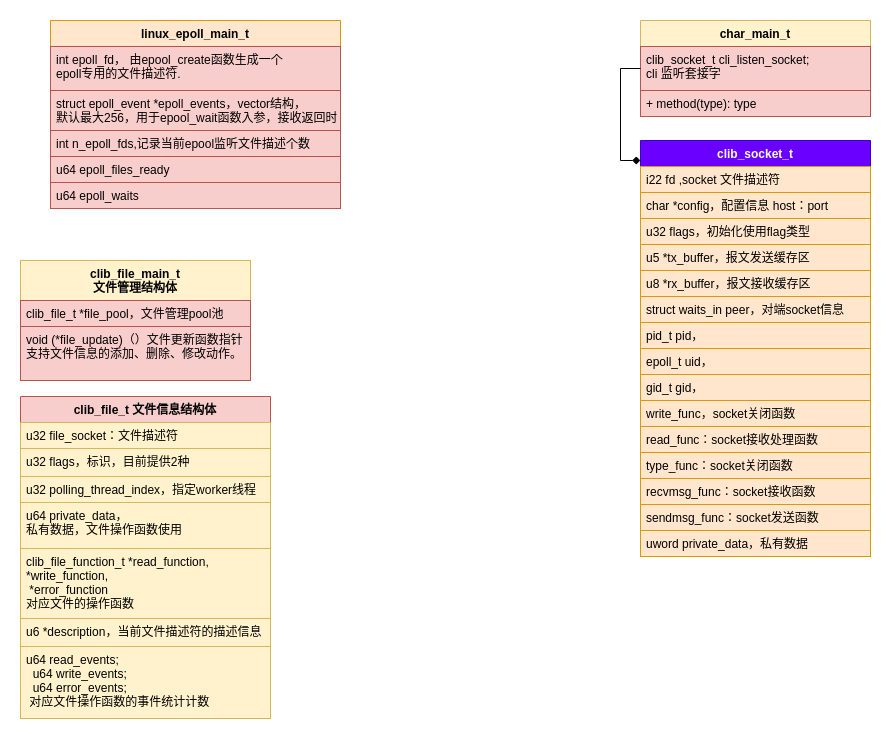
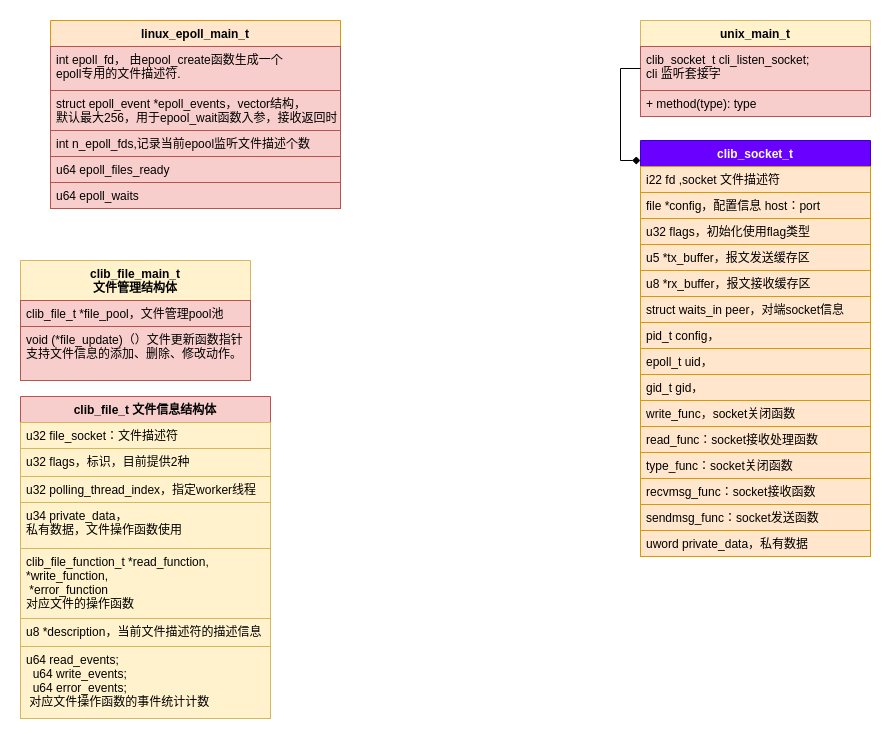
- <mxCell id="35" value="char_main_t" style="swimlane;fontStyle=1;align=center;verticalAlign=top;childLayout=stackLayout;horizontal=1;startSize=26;horizontalStack=0;resizeParent=1;resizeParentMax=0;resizeLast=0;collapsible=1;marginBottom=0;strokeColor=#d6b656;fillColor=#fff2cc;" vertex="1" parent="1"><mxGeometry x="640" y="20" width="230" height="96" as="geometry" /></mxCell>
+ <mxCell id="35" value="unix_main_t" style="swimlane;fontStyle=1;align=center;verticalAlign=top;childLayout=stackLayout;horizontal=1;startSize=26;horizontalStack=0;resizeParent=1;resizeParentMax=0;resizeLast=0;collapsible=1;marginBottom=0;strokeColor=#d6b656;fillColor=#fff2cc;" vertex="1" parent="1"><mxGeometry x="640" y="20" width="230" height="96" as="geometry" /></mxCell>
- <mxCell id="4" value="char *config，配置信息 host：port" style="text;strokeColor=#d79b00;fillColor=#ffe6cc;align=left;verticalAlign=top;spacingLeft=4;spacingRight=4;overflow=hidden;rotatable=0;points=[[0,0.5],[1,0.5]];portConstraint=eastwest;" parent="2" vertex="1"><mxGeometry y="52" width="230" height="26" as="geometry" /></mxCell>
+ <mxCell id="4" value="file *config，配置信息 host：port" style="text;strokeColor=#d79b00;fillColor=#ffe6cc;align=left;verticalAlign=top;spacingLeft=4;spacingRight=4;overflow=hidden;rotatable=0;points=[[0,0.5],[1,0.5]];portConstraint=eastwest;" parent="2" vertex="1"><mxGeometry y="52" width="230" height="26" as="geometry" /></mxCell>
- <mxCell id="9" value="pid_t pid，" style="text;fillColor=#ffe6cc;align=left;verticalAlign=top;spacingLeft=4;spacingRight=4;overflow=hidden;rotatable=0;points=[[0,0.5],[1,0.5]];portConstraint=eastwest;strokeColor=#d79b00;" parent="2" vertex="1"><mxGeometry y="182" width="230" height="26" as="geometry" /></mxCell>
+ <mxCell id="9" value="pid_t config，" style="text;fillColor=#ffe6cc;align=left;verticalAlign=top;spacingLeft=4;spacingRight=4;overflow=hidden;rotatable=0;points=[[0,0.5],[1,0.5]];portConstraint=eastwest;strokeColor=#d79b00;" parent="2" vertex="1"><mxGeometry y="182" width="230" height="26" as="geometry" /></mxCell>
- <mxCell id="31" value="u64 private_data，&#10;私有数据，文件操作函数使用" style="text;fillColor=#fff2cc;align=left;verticalAlign=top;spacingLeft=4;spacingRight=4;overflow=hidden;rotatable=0;points=[[0,0.5],[1,0.5]];portConstraint=eastwest;strokeColor=#d6b656;" vertex="1" parent="27"><mxGeometry y="106" width="250" height="46" as="geometry" /></mxCell>
+ <mxCell id="31" value="u34 private_data，&#10;私有数据，文件操作函数使用" style="text;fillColor=#fff2cc;align=left;verticalAlign=top;spacingLeft=4;spacingRight=4;overflow=hidden;rotatable=0;points=[[0,0.5],[1,0.5]];portConstraint=eastwest;strokeColor=#d6b656;" vertex="1" parent="27"><mxGeometry y="106" width="250" height="46" as="geometry" /></mxCell>
- <mxCell id="33" value="u6 *description，当前文件描述符的描述信息" style="text;fillColor=#fff2cc;align=left;verticalAlign=top;spacingLeft=4;spacingRight=4;overflow=hidden;rotatable=0;points=[[0,0.5],[1,0.5]];portConstraint=eastwest;strokeColor=#d6b656;" vertex="1" parent="27"><mxGeometry y="222" width="250" height="28" as="geometry" /></mxCell>
+ <mxCell id="33" value="u8 *description，当前文件描述符的描述信息" style="text;fillColor=#fff2cc;align=left;verticalAlign=top;spacingLeft=4;spacingRight=4;overflow=hidden;rotatable=0;points=[[0,0.5],[1,0.5]];portConstraint=eastwest;strokeColor=#d6b656;" vertex="1" parent="27"><mxGeometry y="222" width="250" height="28" as="geometry" /></mxCell>
